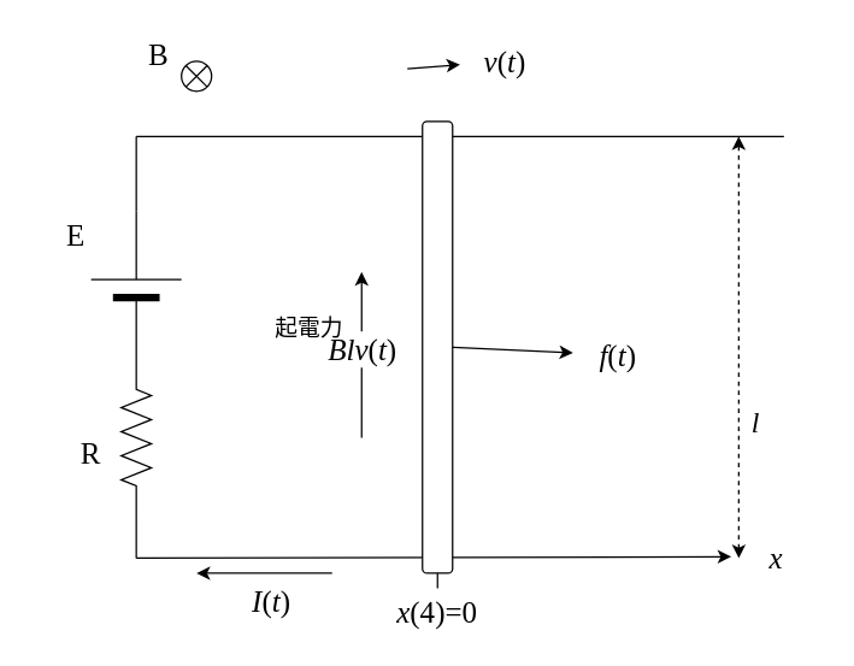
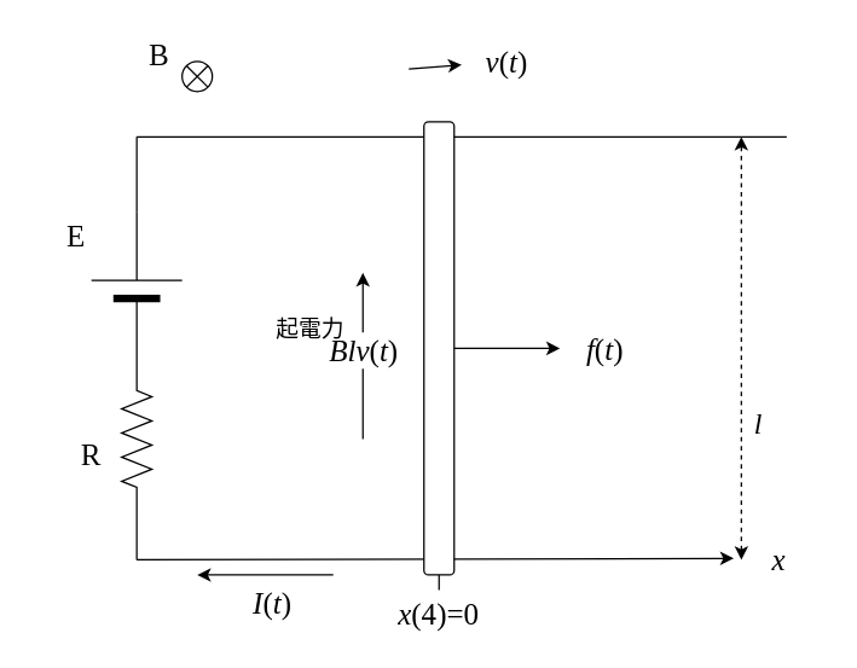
- <mxCell id="27" value="&lt;font face=&quot;Times New Roman&quot; style=&quot;font-size: 20px&quot;&gt;&lt;i&gt;f&lt;/i&gt;(&lt;i&gt;t&lt;/i&gt;)&lt;/font&gt;" style="text;html=1;strokeColor=none;fillColor=none;align=center;verticalAlign=middle;whiteSpace=wrap;rounded=0;" vertex="1" parent="1"><mxGeometry x="380" y="220" width="60" height="30" as="geometry" /></mxCell>
+ <mxCell id="27" value="&lt;font face=&quot;Times New Roman&quot; style=&quot;font-size: 20px&quot;&gt;&lt;i&gt;f&lt;/i&gt;(&lt;i&gt;t&lt;/i&gt;)&lt;/font&gt;" style="text;html=1;strokeColor=none;fillColor=none;align=center;verticalAlign=middle;whiteSpace=wrap;rounded=0;" vertex="1" parent="1"><mxGeometry x="370" y="215" width="60" height="30" as="geometry" /></mxCell>
